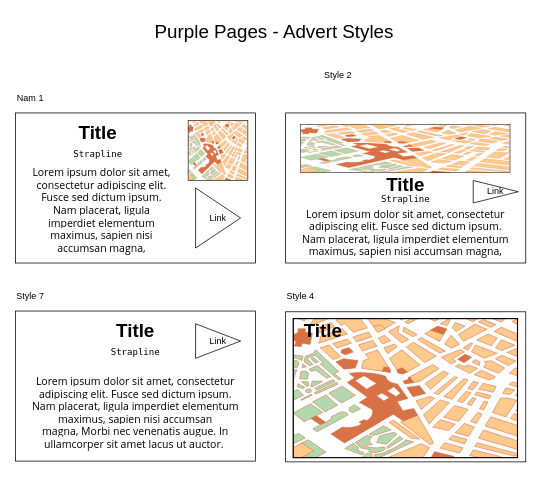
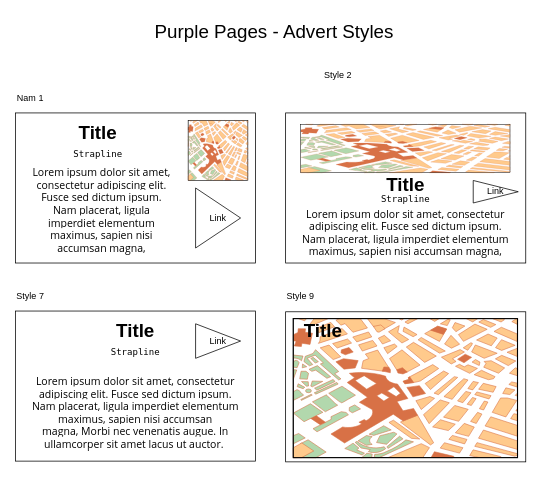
- <mxCell id="24" value="Style 4" style="text;html=1;strokeColor=none;fillColor=none;align=center;verticalAlign=middle;whiteSpace=wrap;rounded=0;" vertex="1" parent="1"><mxGeometry x="380" y="385" width="40" height="20" as="geometry" /></mxCell>
+ <mxCell id="24" value="Style 9" style="text;html=1;strokeColor=none;fillColor=none;align=center;verticalAlign=middle;whiteSpace=wrap;rounded=0;" vertex="1" parent="1"><mxGeometry x="380" y="385" width="40" height="20" as="geometry" /></mxCell>
